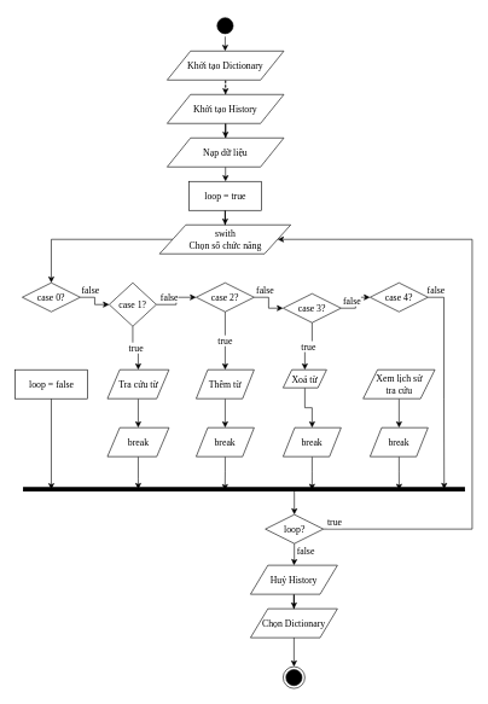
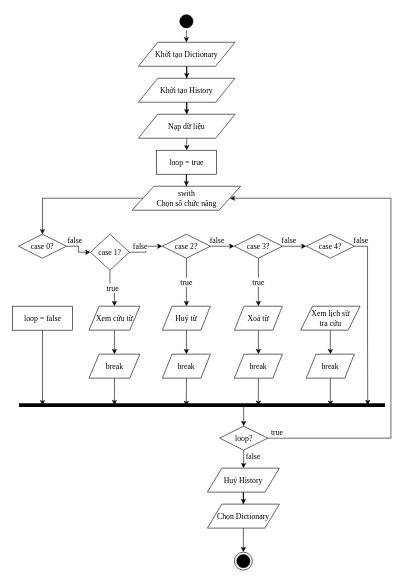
- <mxCell id="37" style="edgeStyle=orthogonalEdgeStyle;rounded=0;orthogonalLoop=1;jettySize=auto;html=1;entryX=0.5;entryY=0;entryDx=0;entryDy=0;strokeColor=#000000;fontFamily=Times New Roman;fontSize=13;dashed=1;" parent="1" source="38" target="40" edge="1"><mxGeometry relative="1" as="geometry" /></mxCell>
+ <mxCell id="37" style="edgeStyle=orthogonalEdgeStyle;rounded=0;orthogonalLoop=1;jettySize=auto;html=1;entryX=0.5;entryY=0;entryDx=0;entryDy=0;strokeColor=#000000;fontFamily=Times New Roman;fontSize=13;" parent="1" source="38" target="40" edge="1"><mxGeometry relative="1" as="geometry" /></mxCell>
- <mxCell id="16" value="case&amp;nbsp;3?" style="rhombus;whiteSpace=wrap;html=1;fontFamily=Times New Roman;fontSize=13;" parent="1" vertex="1"><mxGeometry x="390" y="405" width="80" height="40" as="geometry" /></mxCell>
+ <mxCell id="16" value="case&amp;nbsp;3?" style="rhombus;whiteSpace=wrap;html=1;fontFamily=Times New Roman;fontSize=13;" parent="1" vertex="1"><mxGeometry x="390" y="390" width="80" height="40" as="geometry" /></mxCell>
- <mxCell id="24" value="Xoá từ" style="shape=parallelogram;perimeter=parallelogramPerimeter;whiteSpace=wrap;html=1;dashed=0;strokeColor=#000000;fontFamily=Times New Roman;fontSize=13;" parent="1" vertex="1"><mxGeometry x="390" y="510" width="60" height="25" as="geometry" /></mxCell>
+ <mxCell id="24" value="Xoá từ" style="shape=parallelogram;perimeter=parallelogramPerimeter;whiteSpace=wrap;html=1;dashed=0;strokeColor=#000000;fontFamily=Times New Roman;fontSize=13;" parent="1" vertex="1"><mxGeometry x="390" y="510" width="80" height="40" as="geometry" /></mxCell>
- <mxCell id="20" value="Tra cứu từ" style="shape=parallelogram;perimeter=parallelogramPerimeter;whiteSpace=wrap;html=1;dashed=0;strokeColor=#000000;fontFamily=Times New Roman;fontSize=13;" parent="1" vertex="1"><mxGeometry x="147.5" y="510" width="85" height="40" as="geometry" /></mxCell>
+ <mxCell id="20" value="Xem cứu từ" style="shape=parallelogram;perimeter=parallelogramPerimeter;whiteSpace=wrap;html=1;dashed=0;strokeColor=#000000;fontFamily=Times New Roman;fontSize=13;" parent="1" vertex="1"><mxGeometry x="147.5" y="510" width="85" height="40" as="geometry" /></mxCell>
- <mxCell id="22" value="Thêm từ" style="shape=parallelogram;perimeter=parallelogramPerimeter;whiteSpace=wrap;html=1;dashed=0;strokeColor=#000000;fontFamily=Times New Roman;fontSize=13;" parent="1" vertex="1"><mxGeometry x="270" y="510" width="80" height="40" as="geometry" /></mxCell>
+ <mxCell id="22" value="Huỷ từ" style="shape=parallelogram;perimeter=parallelogramPerimeter;whiteSpace=wrap;html=1;dashed=0;strokeColor=#000000;fontFamily=Times New Roman;fontSize=13;" parent="1" vertex="1"><mxGeometry x="270" y="510" width="80" height="40" as="geometry" /></mxCell>
